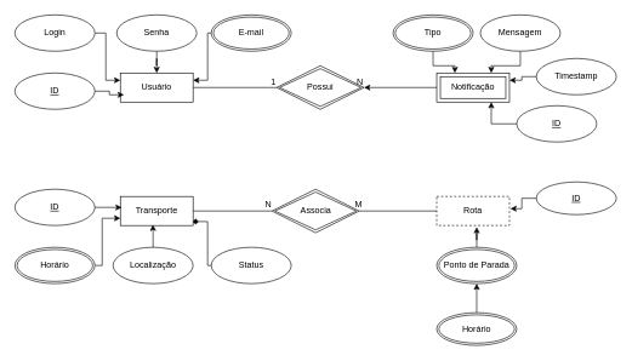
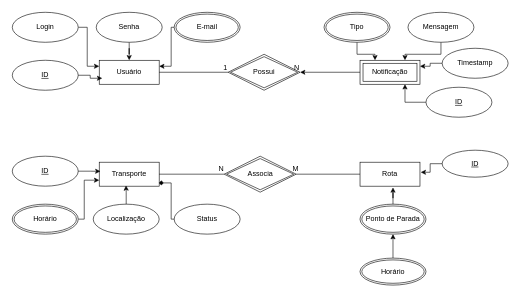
- <mxCell id="14" value="Mensagem" style="ellipse;whiteSpace=wrap;html=1;align=center;" parent="1" vertex="1"><mxGeometry x="660" width="110" height="50" as="geometry" y="20" /></mxCell>
+ <mxCell id="14" value="Mensagem" style="ellipse;whiteSpace=wrap;html=1;align=center;" parent="1" vertex="1"><mxGeometry x="680" y="20" width="110" height="50" as="geometry" /></mxCell>
- <mxCell id="27" value="Rota" style="whiteSpace=wrap;html=1;align=center;dashed=1;" parent="1" vertex="1"><mxGeometry x="600" y="270" width="100" height="40" as="geometry" /></mxCell>
+ <mxCell id="27" value="Rota" style="whiteSpace=wrap;html=1;align=center;" parent="1" vertex="1"><mxGeometry x="600" y="270" width="100" height="40" as="geometry" /></mxCell>
